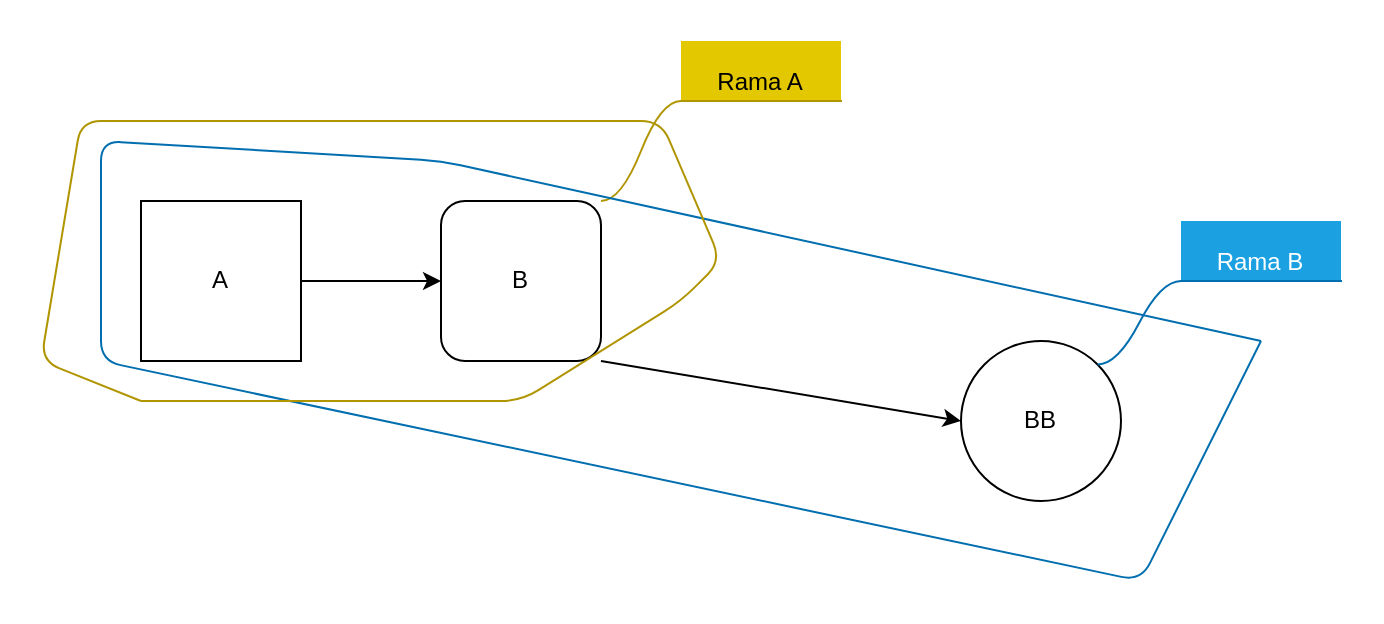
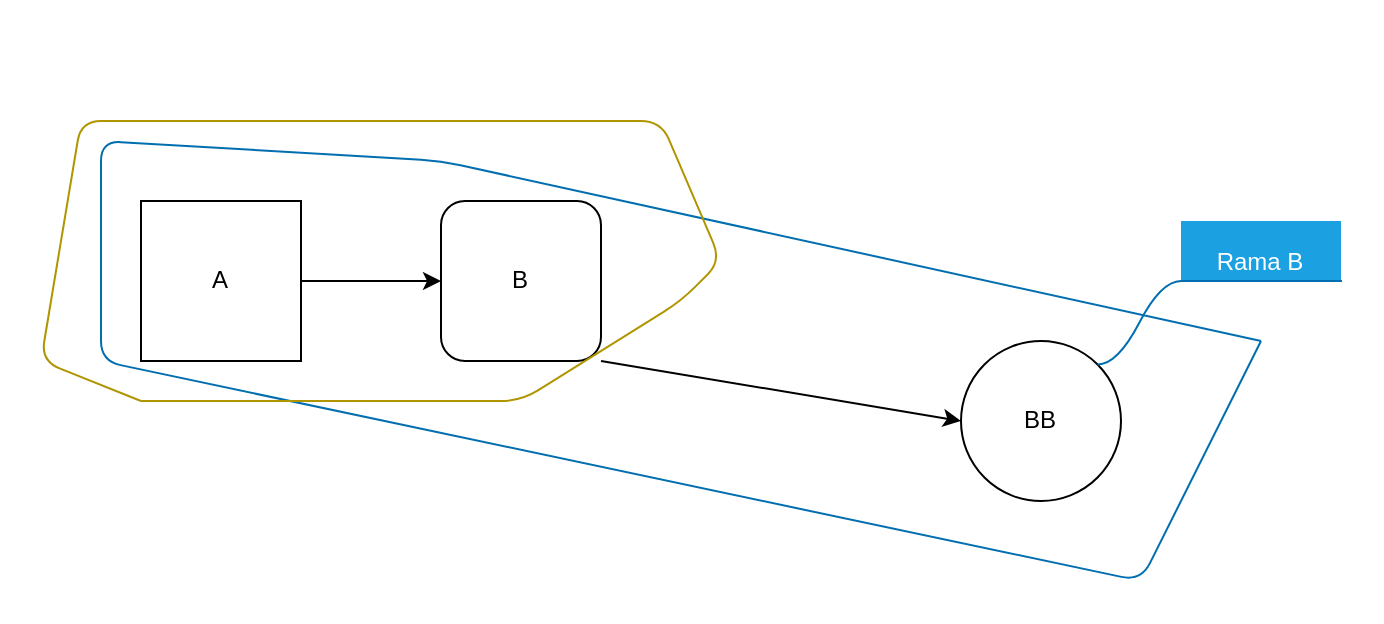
- <mxCell id="7" value="Rama A" style="whiteSpace=wrap;html=1;shape=partialRectangle;top=0;left=0;bottom=1;right=0;points=[[0,1],[1,1]];fillColor=#e3c800;align=center;verticalAlign=bottom;routingCenterY=0.5;snapToPoint=1;recursiveResize=0;autosize=1;treeFolding=1;treeMoving=1;newEdgeStyle={&quot;edgeStyle&quot;:&quot;entityRelationEdgeStyle&quot;,&quot;startArrow&quot;:&quot;none&quot;,&quot;endArrow&quot;:&quot;none&quot;,&quot;segment&quot;:10,&quot;curved&quot;:1,&quot;sourcePerimeterSpacing&quot;:0,&quot;targetPerimeterSpacing&quot;:0};fontColor=#000000;strokeColor=#B09500;" vertex="1" parent="1"><mxGeometry x="340" y="20" width="80" height="30" as="geometry" /></mxCell>
- <mxCell id="8" value="" style="edgeStyle=entityRelationEdgeStyle;startArrow=none;endArrow=none;segment=10;curved=1;sourcePerimeterSpacing=0;targetPerimeterSpacing=0;exitX=1;exitY=0;exitDx=0;exitDy=0;fillColor=#e3c800;strokeColor=#B09500;" edge="1" parent="1" source="5" target="7"><mxGeometry relative="1" as="geometry"><mxPoint x="530" y="-20" as="sourcePoint" /></mxGeometry></mxCell>
